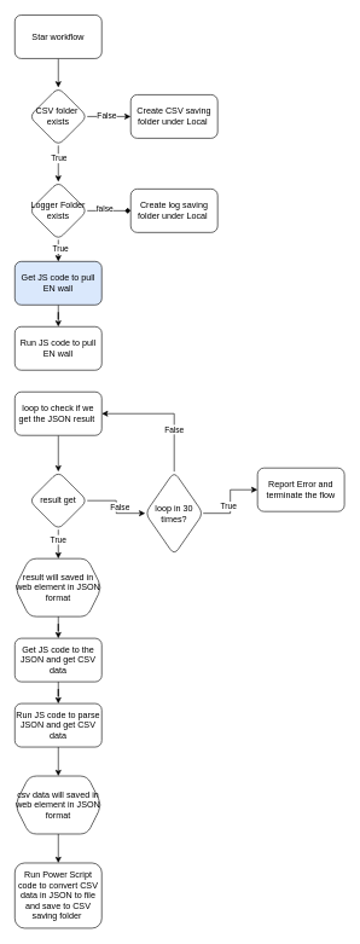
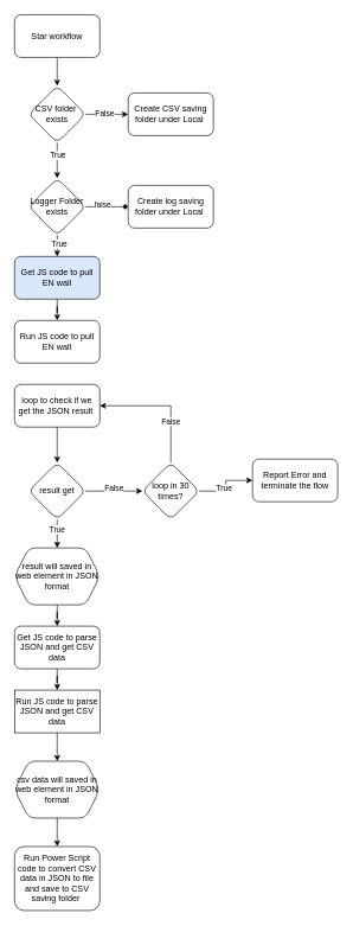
- <mxCell id="39" value="loop in 30 times?" style="rhombus;whiteSpace=wrap;html=1;rounded=1;" vertex="1" parent="1"><mxGeometry x="200" y="650" width="80" height="115" as="geometry" /></mxCell>
+ <mxCell id="39" value="loop in 30 times?" style="rhombus;whiteSpace=wrap;html=1;rounded=1;" vertex="1" parent="1"><mxGeometry x="200" y="650" width="80" height="80" as="geometry" /></mxCell>
- <mxCell id="22" value="Get JS code to the JSON and get CSV data" style="whiteSpace=wrap;html=1;rounded=1;" vertex="1" parent="1"><mxGeometry x="20" y="880" width="120" height="60" as="geometry" /></mxCell>
+ <mxCell id="22" value="Get JS code to parse JSON and get CSV data" style="whiteSpace=wrap;html=1;rounded=1;" vertex="1" parent="1"><mxGeometry x="20" y="880" width="120" height="60" as="geometry" /></mxCell>
- <mxCell id="24" value="Run JS code to parse JSON and get CSV data" style="whiteSpace=wrap;html=1;rounded=1;" vertex="1" parent="1"><mxGeometry x="20" y="970" width="120" height="60" as="geometry" /></mxCell>
+ <mxCell id="24" value="Run JS code to parse JSON and get CSV data" style="whiteSpace=wrap;html=1;rounded=0;" vertex="1" parent="1"><mxGeometry x="20" y="970" width="120" height="60" as="geometry" /></mxCell>
